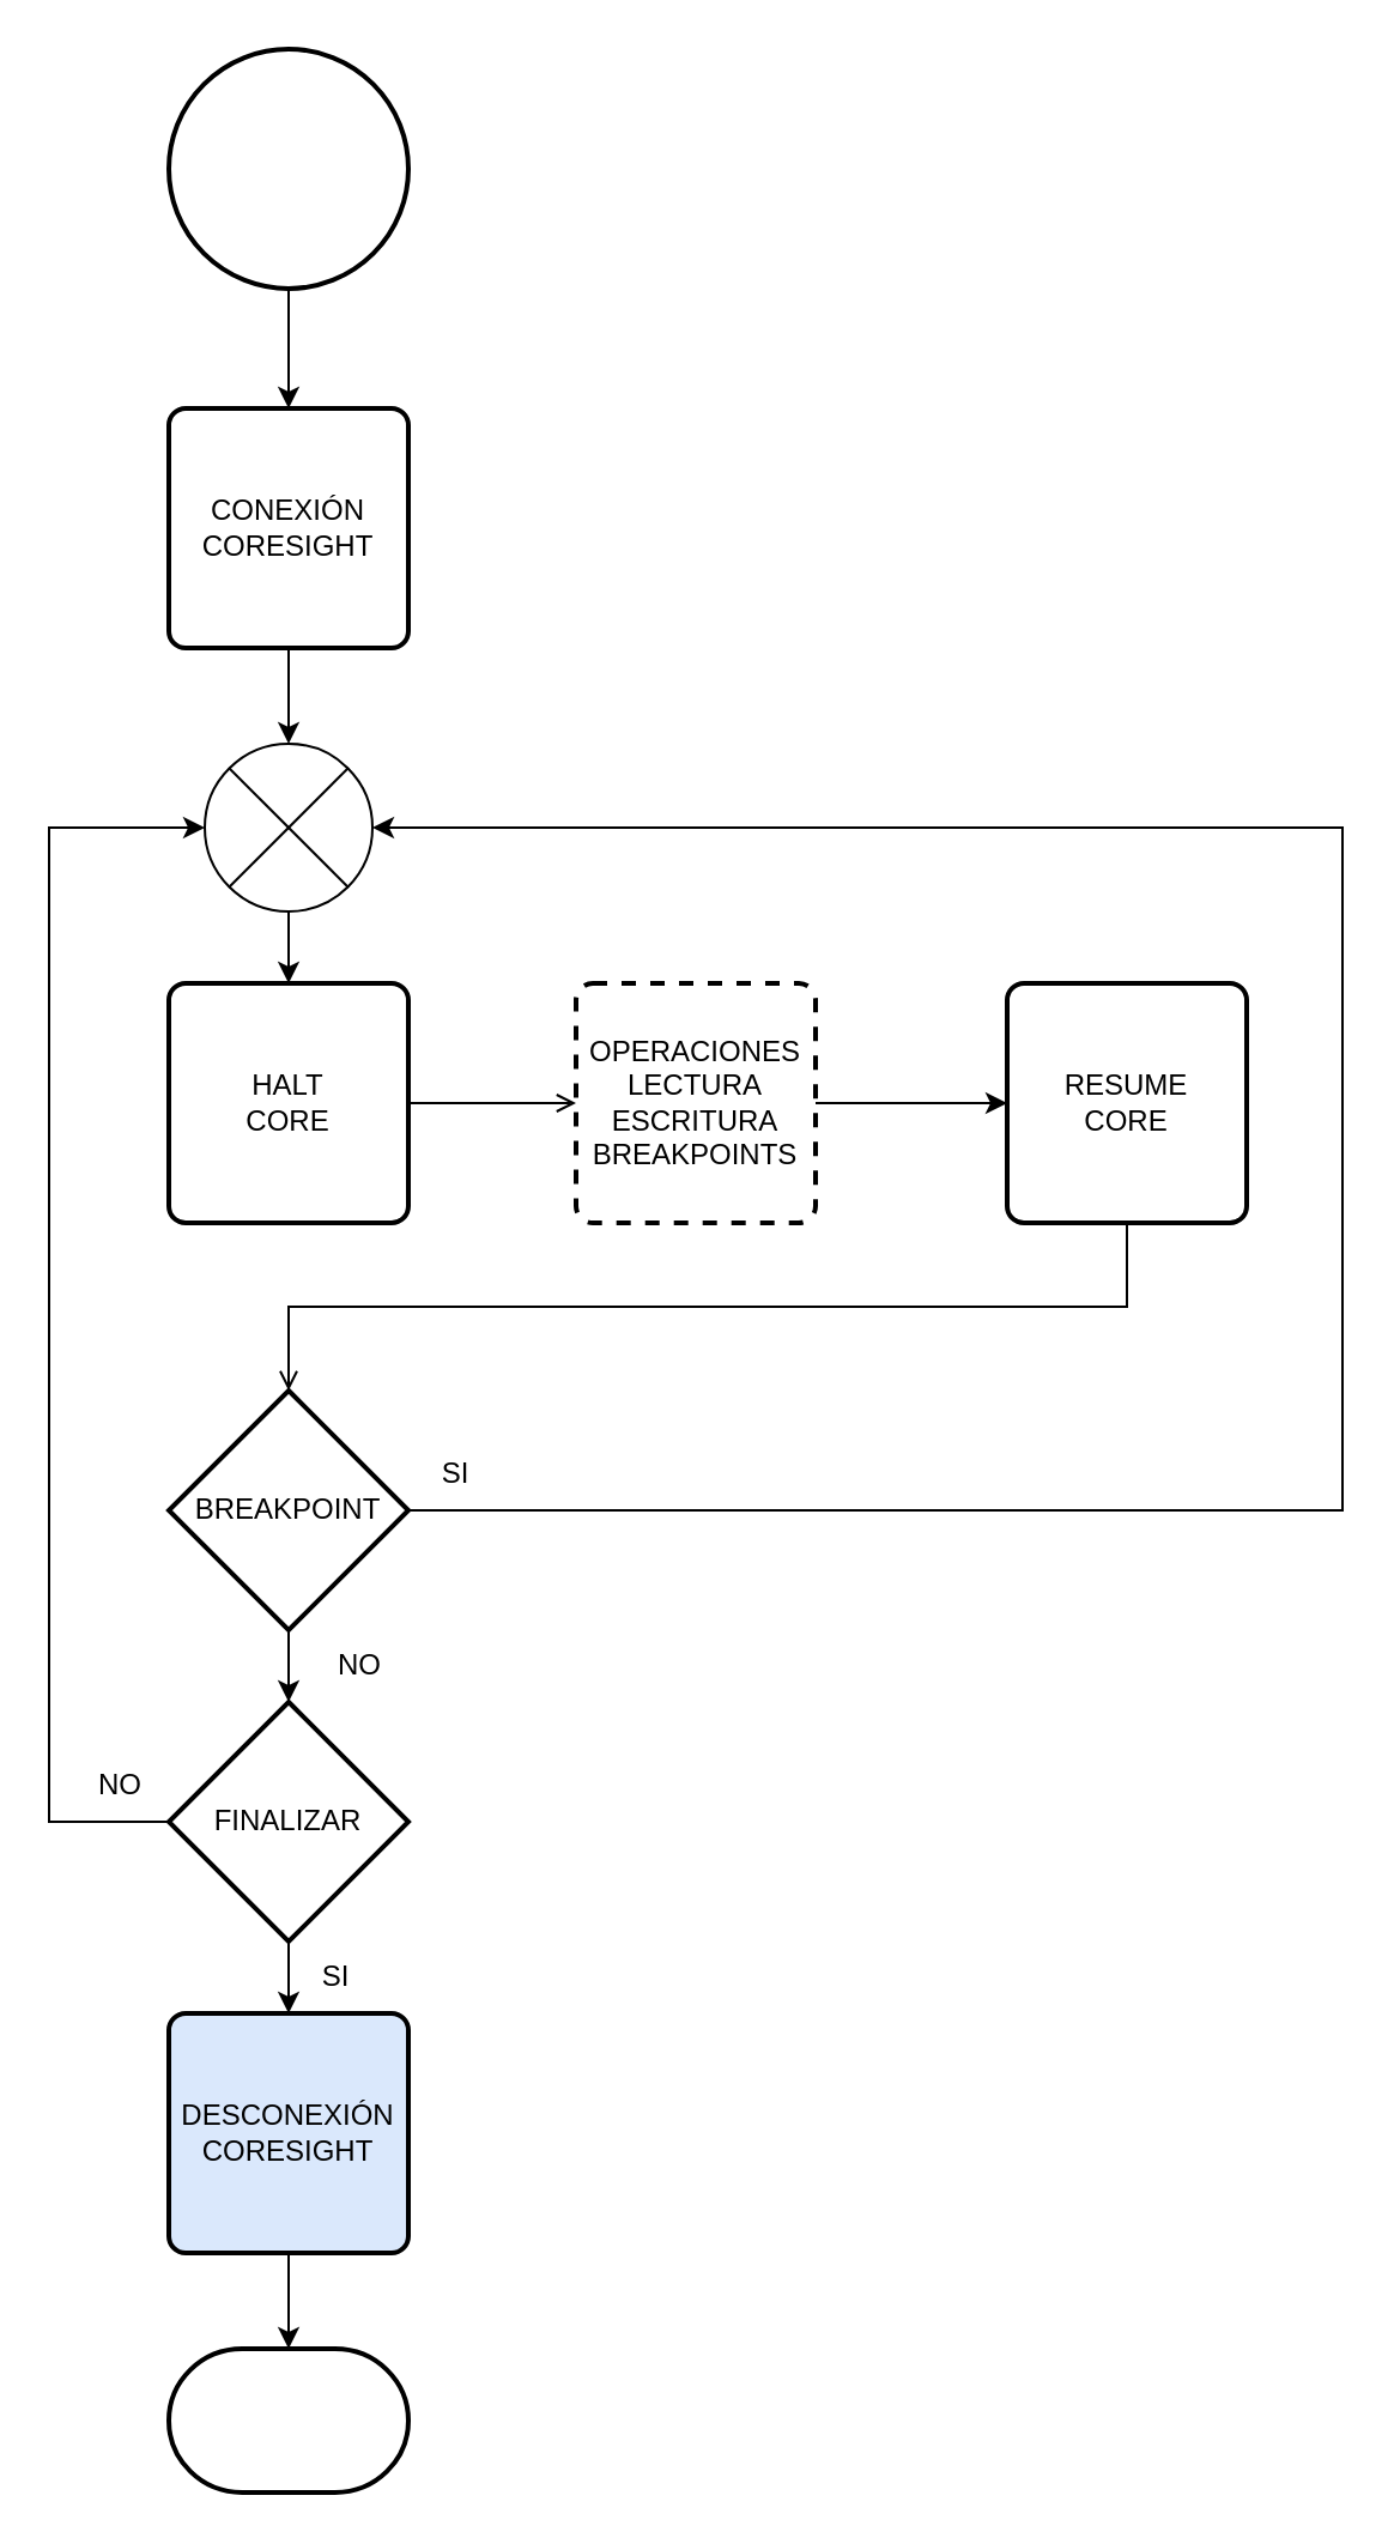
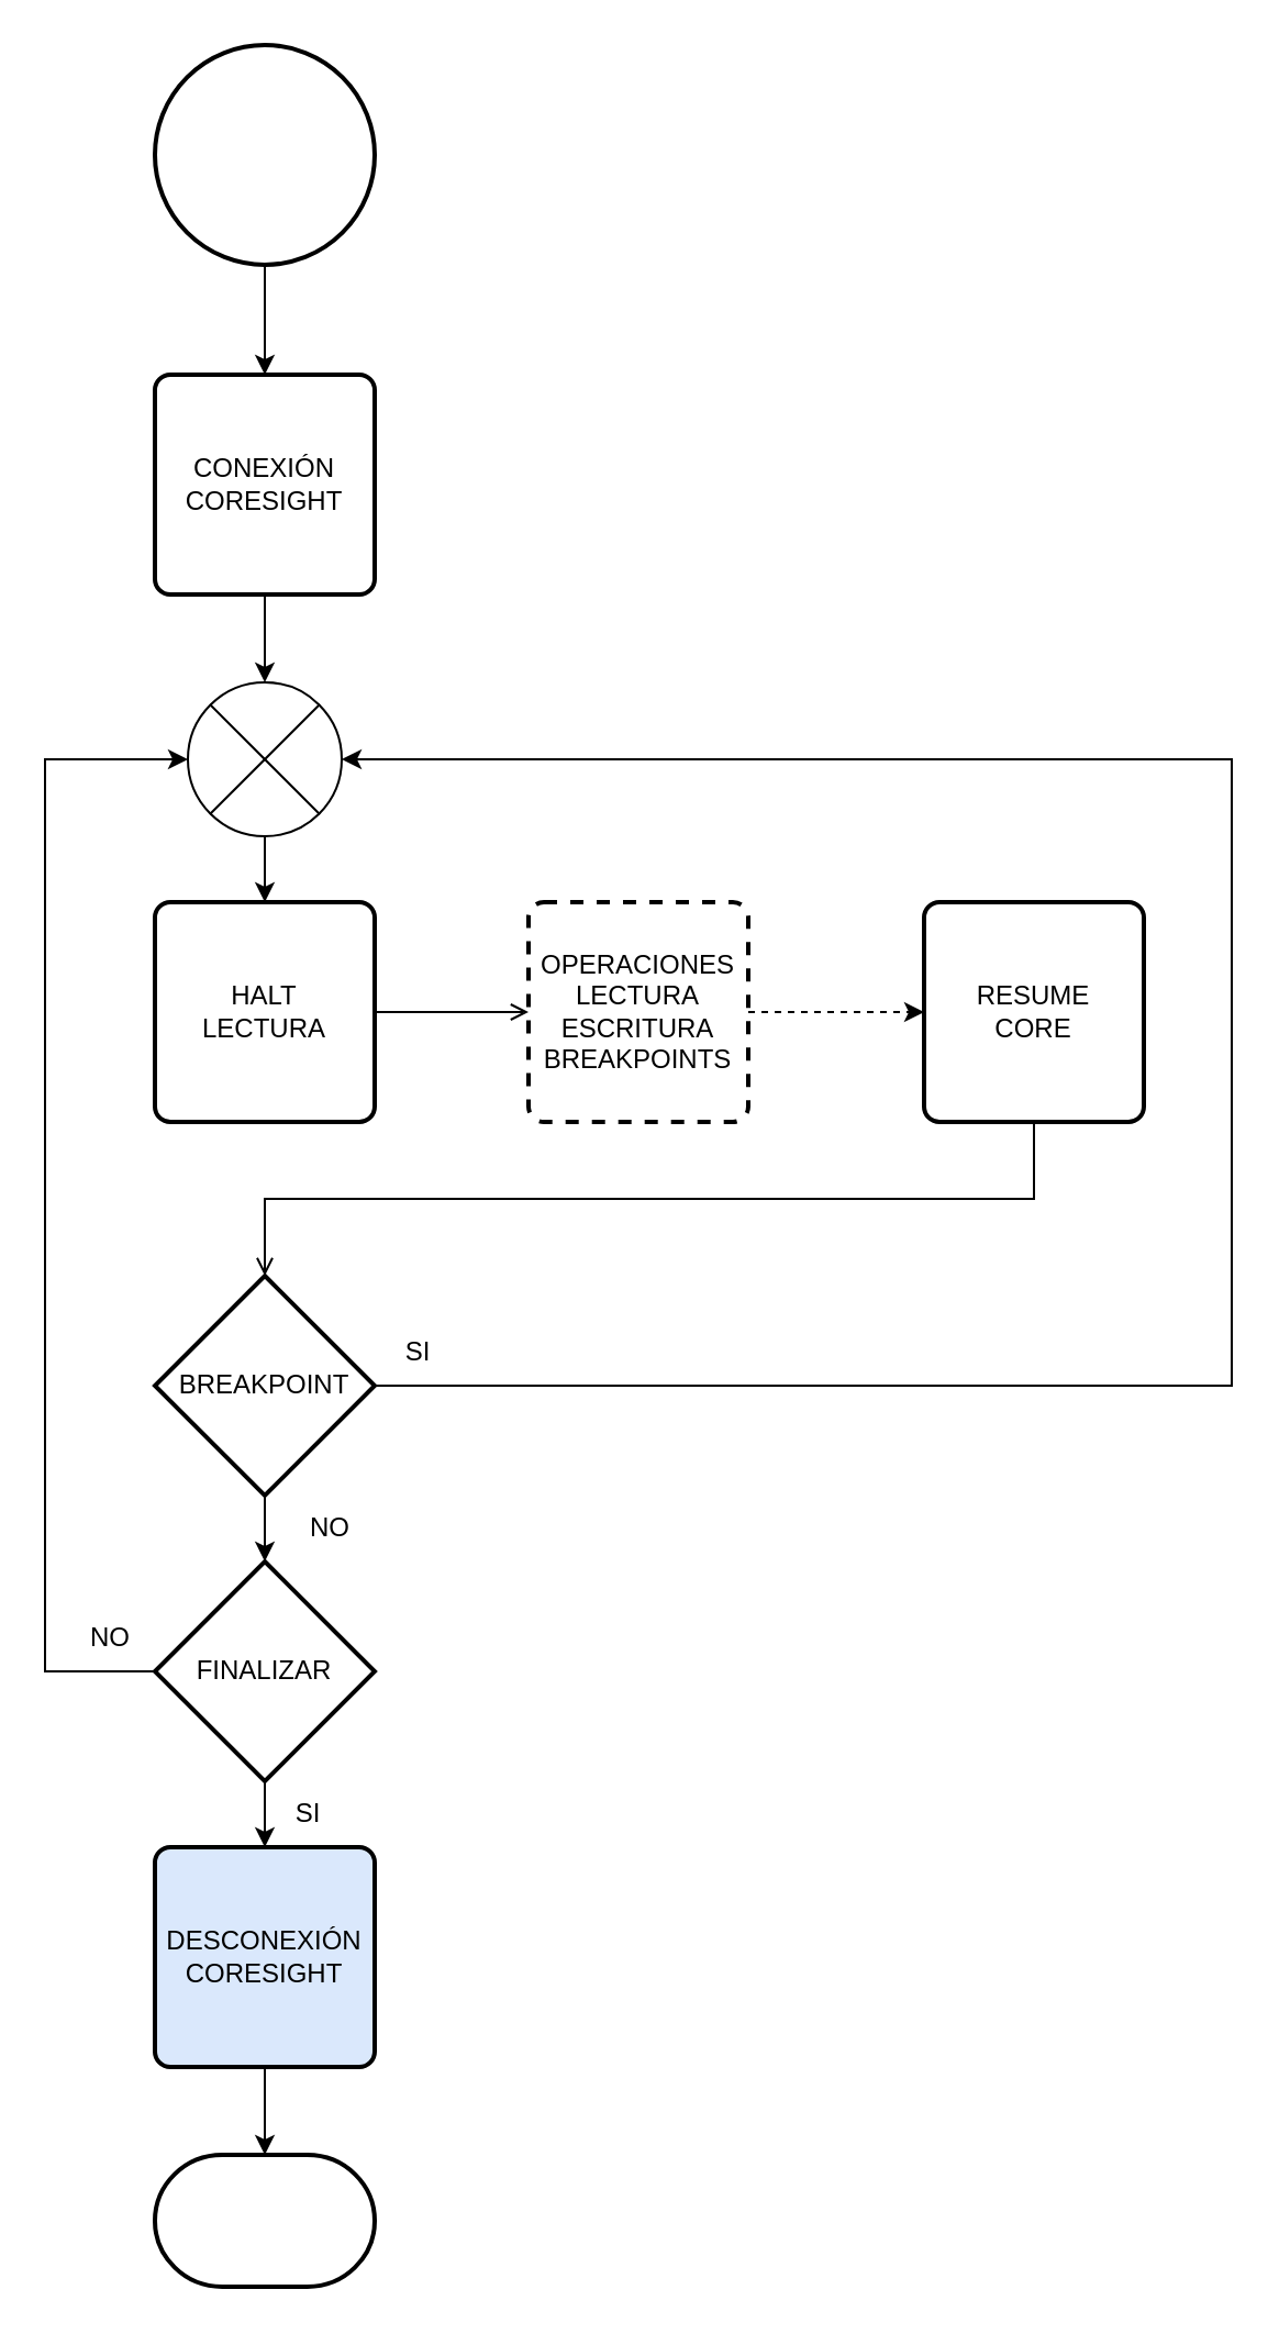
- <mxCell id="12" value="&lt;div&gt;HALT&lt;/div&gt;&lt;div&gt;CORE&lt;br&gt;&lt;/div&gt;" style="rounded=1;whiteSpace=wrap;html=1;absoluteArcSize=1;arcSize=14;strokeWidth=2;" parent="1" vertex="1"><mxGeometry x="70" y="410" width="100" height="100" as="geometry" /></mxCell>
+ <mxCell id="12" value="&lt;div&gt;HALT&lt;/div&gt;&lt;div&gt;LECTURA&lt;br&gt;&lt;/div&gt;" style="rounded=1;whiteSpace=wrap;html=1;absoluteArcSize=1;arcSize=14;strokeWidth=2;" parent="1" vertex="1"><mxGeometry x="70" y="410" width="100" height="100" as="geometry" /></mxCell>
- <mxCell id="13" style="edgeStyle=orthogonalEdgeStyle;rounded=0;orthogonalLoop=1;jettySize=auto;html=1;exitX=1;exitY=0.5;exitDx=0;exitDy=0;entryX=0;entryY=0.5;entryDx=0;entryDy=0;" parent="1" source="14" target="19" edge="1"><mxGeometry relative="1" as="geometry" /></mxCell>
+ <mxCell id="13" style="edgeStyle=orthogonalEdgeStyle;rounded=0;orthogonalLoop=1;jettySize=auto;html=1;exitX=1;exitY=0.5;exitDx=0;exitDy=0;entryX=0;entryY=0.5;entryDx=0;entryDy=0;dashed=1;" parent="1" source="14" target="19" edge="1"><mxGeometry relative="1" as="geometry" /></mxCell>
